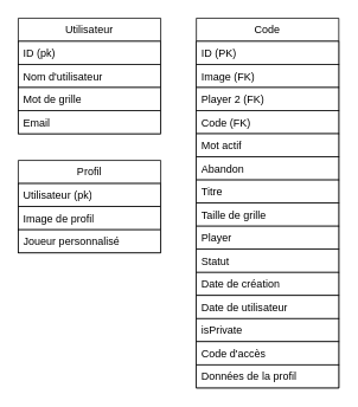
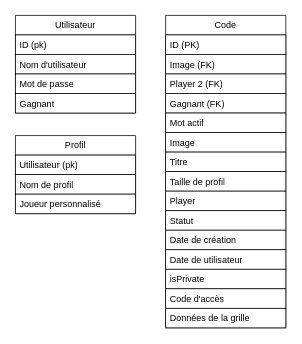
- <mxCell id="5" value="Mot de grille" style="text;strokeColor=default;fillColor=default;align=left;verticalAlign=top;spacingLeft=4;spacingRight=4;overflow=hidden;rotatable=0;points=[[0,0.5],[1,0.5]];portConstraint=eastwest;whiteSpace=wrap;html=1;" parent="2" vertex="1"><mxGeometry y="78" width="160" height="26" as="geometry" /></mxCell>
+ <mxCell id="5" value="Mot de passe" style="text;strokeColor=default;fillColor=default;align=left;verticalAlign=top;spacingLeft=4;spacingRight=4;overflow=hidden;rotatable=0;points=[[0,0.5],[1,0.5]];portConstraint=eastwest;whiteSpace=wrap;html=1;" parent="2" vertex="1"><mxGeometry y="78" width="160" height="26" as="geometry" /></mxCell>
- <mxCell id="6" value="Email" style="text;strokeColor=default;fillColor=default;align=left;verticalAlign=top;spacingLeft=4;spacingRight=4;overflow=hidden;rotatable=0;points=[[0,0.5],[1,0.5]];portConstraint=eastwest;whiteSpace=wrap;html=1;" parent="2" vertex="1"><mxGeometry y="104" width="160" height="26" as="geometry" /></mxCell>
+ <mxCell id="6" value="Gagnant" style="text;strokeColor=default;fillColor=default;align=left;verticalAlign=top;spacingLeft=4;spacingRight=4;overflow=hidden;rotatable=0;points=[[0,0.5],[1,0.5]];portConstraint=eastwest;whiteSpace=wrap;html=1;" parent="2" vertex="1"><mxGeometry y="104" width="160" height="26" as="geometry" /></mxCell>
- <mxCell id="11" value="Code (FK)" style="text;strokeColor=default;fillColor=default;align=left;verticalAlign=top;spacingLeft=4;spacingRight=4;overflow=hidden;rotatable=0;points=[[0,0.5],[1,0.5]];portConstraint=eastwest;whiteSpace=wrap;html=1;" parent="7" vertex="1"><mxGeometry y="104" width="160" height="26" as="geometry" /></mxCell>
+ <mxCell id="11" value="Gagnant (FK)" style="text;strokeColor=default;fillColor=default;align=left;verticalAlign=top;spacingLeft=4;spacingRight=4;overflow=hidden;rotatable=0;points=[[0,0.5],[1,0.5]];portConstraint=eastwest;whiteSpace=wrap;html=1;" parent="7" vertex="1"><mxGeometry y="104" width="160" height="26" as="geometry" /></mxCell>
- <mxCell id="13" value="Abandon" style="text;strokeColor=default;fillColor=default;align=left;verticalAlign=top;spacingLeft=4;spacingRight=4;overflow=hidden;rotatable=0;points=[[0,0.5],[1,0.5]];portConstraint=eastwest;whiteSpace=wrap;html=1;" parent="7" vertex="1"><mxGeometry y="156" width="160" height="26" as="geometry" /></mxCell>
+ <mxCell id="13" value="Image" style="text;strokeColor=default;fillColor=default;align=left;verticalAlign=top;spacingLeft=4;spacingRight=4;overflow=hidden;rotatable=0;points=[[0,0.5],[1,0.5]];portConstraint=eastwest;whiteSpace=wrap;html=1;" parent="7" vertex="1"><mxGeometry y="156" width="160" height="26" as="geometry" /></mxCell>
- <mxCell id="15" value="Taille de grille" style="text;strokeColor=default;fillColor=default;align=left;verticalAlign=top;spacingLeft=4;spacingRight=4;overflow=hidden;rotatable=0;points=[[0,0.5],[1,0.5]];portConstraint=eastwest;whiteSpace=wrap;html=1;" parent="7" vertex="1"><mxGeometry y="208" width="160" height="26" as="geometry" /></mxCell>
+ <mxCell id="15" value="Taille de profil" style="text;strokeColor=default;fillColor=default;align=left;verticalAlign=top;spacingLeft=4;spacingRight=4;overflow=hidden;rotatable=0;points=[[0,0.5],[1,0.5]];portConstraint=eastwest;whiteSpace=wrap;html=1;" parent="7" vertex="1"><mxGeometry y="208" width="160" height="26" as="geometry" /></mxCell>
- <mxCell id="25" value="Image de profil" style="text;strokeColor=default;fillColor=default;align=left;verticalAlign=top;spacingLeft=4;spacingRight=4;overflow=hidden;rotatable=0;points=[[0,0.5],[1,0.5]];portConstraint=eastwest;whiteSpace=wrap;html=1;" parent="23" vertex="1"><mxGeometry y="52" width="160" height="26" as="geometry" /></mxCell>
+ <mxCell id="25" value="Nom de profil" style="text;strokeColor=default;fillColor=default;align=left;verticalAlign=top;spacingLeft=4;spacingRight=4;overflow=hidden;rotatable=0;points=[[0,0.5],[1,0.5]];portConstraint=eastwest;whiteSpace=wrap;html=1;" parent="23" vertex="1"><mxGeometry y="52" width="160" height="26" as="geometry" /></mxCell>
- <mxCell id="22" value="Données de la profil" style="text;strokeColor=default;fillColor=default;align=left;verticalAlign=top;spacingLeft=4;spacingRight=4;overflow=hidden;rotatable=0;points=[[0,0.5],[1,0.5]];portConstraint=eastwest;whiteSpace=wrap;html=1;" parent="7" vertex="1"><mxGeometry y="390" width="160" height="26" as="geometry" /></mxCell>
+ <mxCell id="22" value="Données de la grille" style="text;strokeColor=default;fillColor=default;align=left;verticalAlign=top;spacingLeft=4;spacingRight=4;overflow=hidden;rotatable=0;points=[[0,0.5],[1,0.5]];portConstraint=eastwest;whiteSpace=wrap;html=1;" parent="7" vertex="1"><mxGeometry y="390" width="160" height="26" as="geometry" /></mxCell>
